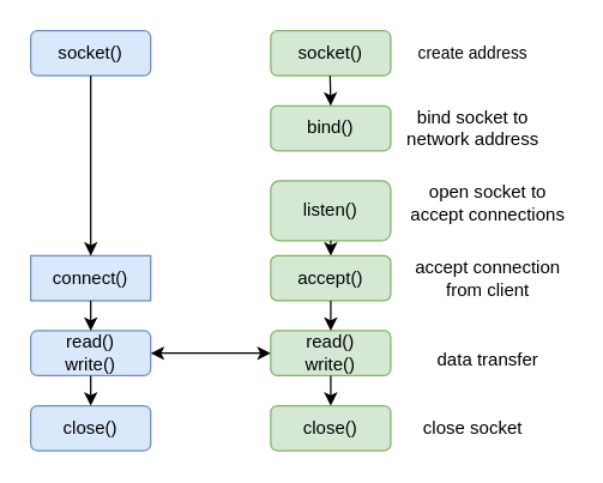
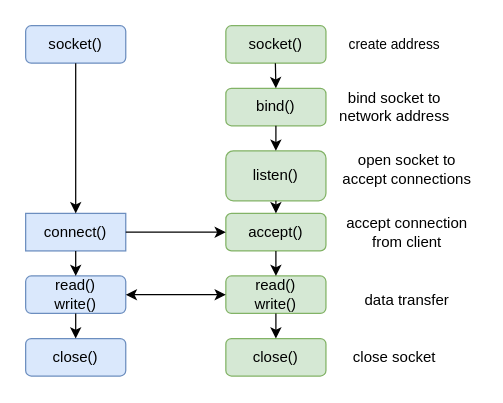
+ <mxCell id="9" value="" style="endArrow=classic;html=1;exitX=0.5;exitY=1;exitDx=0;exitDy=0;entryX=0.5;entryY=0;entryDx=0;entryDy=0;" parent="1" source="3" target="4" edge="1"><mxGeometry width="50" height="50" relative="1" as="geometry"><mxPoint x="330" y="280" as="sourcePoint" /><mxPoint x="380" y="230" as="targetPoint" /></mxGeometry></mxCell>
+ <mxCell id="20" value="" style="endArrow=classic;html=1;exitX=1;exitY=0.5;exitDx=0;exitDy=0;entryX=0;entryY=0.5;entryDx=0;entryDy=0;" parent="1" source="14" target="5" edge="1"><mxGeometry width="50" height="50" relative="1" as="geometry"><mxPoint x="330" y="280" as="sourcePoint" /><mxPoint x="380" y="230" as="targetPoint" /></mxGeometry></mxCell>
